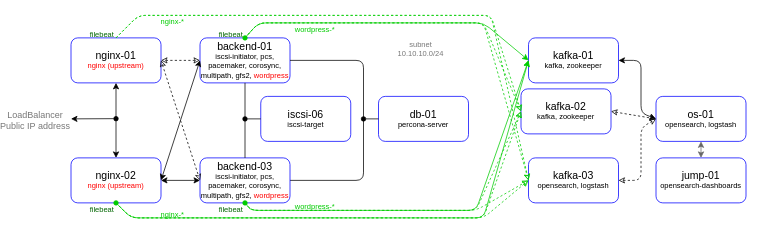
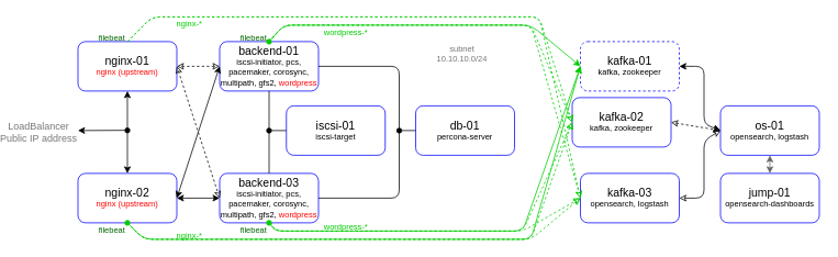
- <mxCell id="22" value="&lt;p style=&quot;line-height: 100%&quot;&gt;&lt;font&gt;&lt;span style=&quot;font-size: 14px&quot;&gt;kafka-01&lt;br&gt;&lt;/span&gt;&lt;/font&gt;&lt;span style=&quot;font-size: 10px&quot;&gt;kafka, zookeeper&lt;/span&gt;&lt;/p&gt;" style="rounded=1;whiteSpace=wrap;html=1;strokeColor=#0000FF;" parent="1" vertex="1"><mxGeometry x="678" y="50" width="120" height="60" as="geometry" /></mxCell>
+ <mxCell id="22" value="&lt;p style=&quot;line-height: 100%&quot;&gt;&lt;font&gt;&lt;span style=&quot;font-size: 14px&quot;&gt;kafka-01&lt;br&gt;&lt;/span&gt;&lt;/font&gt;&lt;span style=&quot;font-size: 10px&quot;&gt;kafka, zookeeper&lt;/span&gt;&lt;/p&gt;" style="rounded=1;whiteSpace=wrap;html=1;strokeColor=#0000FF;dashed=1;" parent="1" vertex="1"><mxGeometry x="678" y="50" width="120" height="60" as="geometry" /></mxCell>
- <mxCell id="17" value="&lt;p style=&quot;line-height: 100%&quot;&gt;&lt;span style=&quot;font-size: 14px&quot;&gt;iscsi-06&lt;/span&gt;&lt;br&gt;&lt;span style=&quot;font-size: 10px&quot;&gt;iscsi-target&lt;/span&gt;&lt;br&gt;&lt;/p&gt;" style="rounded=1;whiteSpace=wrap;html=1;strokeColor=#0000FF;" parent="1" vertex="1"><mxGeometry x="321" y="128" width="120" height="60" as="geometry" /></mxCell>
+ <mxCell id="17" value="&lt;p style=&quot;line-height: 100%&quot;&gt;&lt;span style=&quot;font-size: 14px&quot;&gt;iscsi-01&lt;/span&gt;&lt;br&gt;&lt;span style=&quot;font-size: 10px&quot;&gt;iscsi-target&lt;/span&gt;&lt;br&gt;&lt;/p&gt;" style="rounded=1;whiteSpace=wrap;html=1;strokeColor=#0000FF;" parent="1" vertex="1"><mxGeometry x="321" y="128" width="120" height="60" as="geometry" /></mxCell>
- <mxCell id="42" value="" style="endArrow=classic;startArrow=classic;html=1;exitX=1;exitY=0.5;exitDx=0;exitDy=0;entryX=0;entryY=0.5;entryDx=0;entryDy=0;dashed=1;endFill=0;startFill=0;" parent="1" source="23" target="39" edge="1"><mxGeometry width="50" height="50" relative="1" as="geometry"><mxPoint x="808" y="168" as="sourcePoint" /><mxPoint x="853" y="166" as="targetPoint" /><Array as="points"><mxPoint x="828" y="240" /><mxPoint x="828" y="170" /></Array></mxGeometry></mxCell>
+ <mxCell id="42" value="" style="endArrow=classic;startArrow=classic;html=1;exitX=1;exitY=0.5;exitDx=0;exitDy=0;entryX=0;entryY=0.5;entryDx=0;entryDy=0;dashed=0;endFill=0;startFill=0;" parent="1" source="23" target="39" edge="1"><mxGeometry width="50" height="50" relative="1" as="geometry"><mxPoint x="808" y="168" as="sourcePoint" /><mxPoint x="853" y="166" as="targetPoint" /><Array as="points"><mxPoint x="828" y="240" /><mxPoint x="828" y="170" /></Array></mxGeometry></mxCell>
